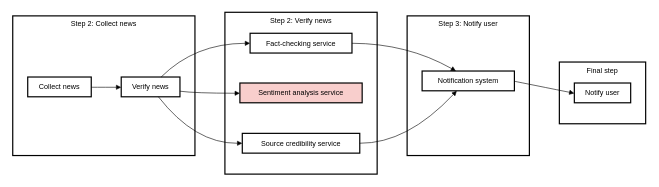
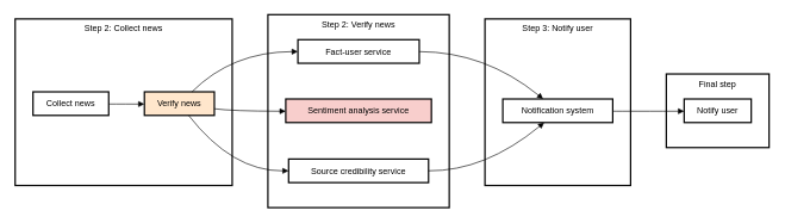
- <mxCell id="7" value="Fact-checking service" style="whiteSpace=wrap;strokeWidth=2;" vertex="1" parent="1"><mxGeometry x="416" y="55" width="170" height="33" as="geometry" /></mxCell>
+ <mxCell id="7" value="Fact-user service" style="whiteSpace=wrap;strokeWidth=2;" vertex="1" parent="1"><mxGeometry x="416" y="55" width="170" height="33" as="geometry" /></mxCell>
- <mxCell id="5" value="Notification system" style="whiteSpace=wrap;strokeWidth=2;" vertex="1" parent="1"><mxGeometry x="703" y="118" width="154" height="33" as="geometry" /></mxCell>
+ <mxCell id="5" value="Notification system" style="whiteSpace=wrap;strokeWidth=2;" vertex="1" parent="1"><mxGeometry x="703" y="138" width="154" height="33" as="geometry" /></mxCell>
- <mxCell id="11" value="Verify news" style="whiteSpace=wrap;strokeWidth=2;" vertex="1" parent="1"><mxGeometry x="201" y="128" width="98" height="33" as="geometry" /></mxCell>
+ <mxCell id="11" value="Verify news" style="whiteSpace=wrap;strokeWidth=2;fillColor=#ffe6cc;" vertex="1" parent="1"><mxGeometry x="201" y="128" width="98" height="33" as="geometry" /></mxCell>
